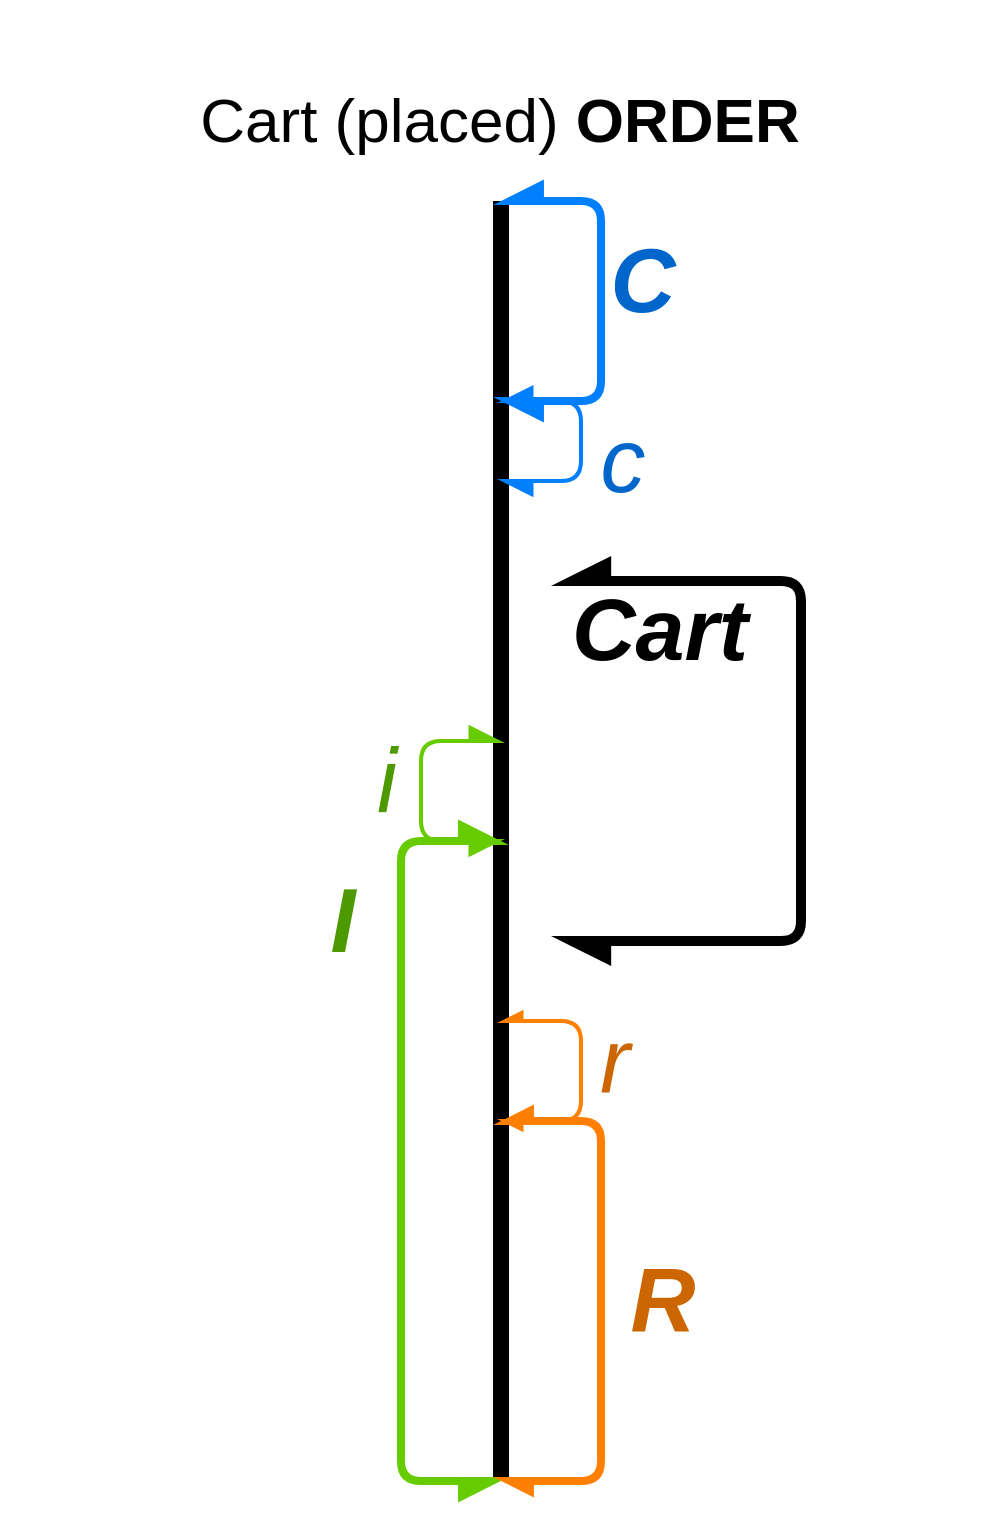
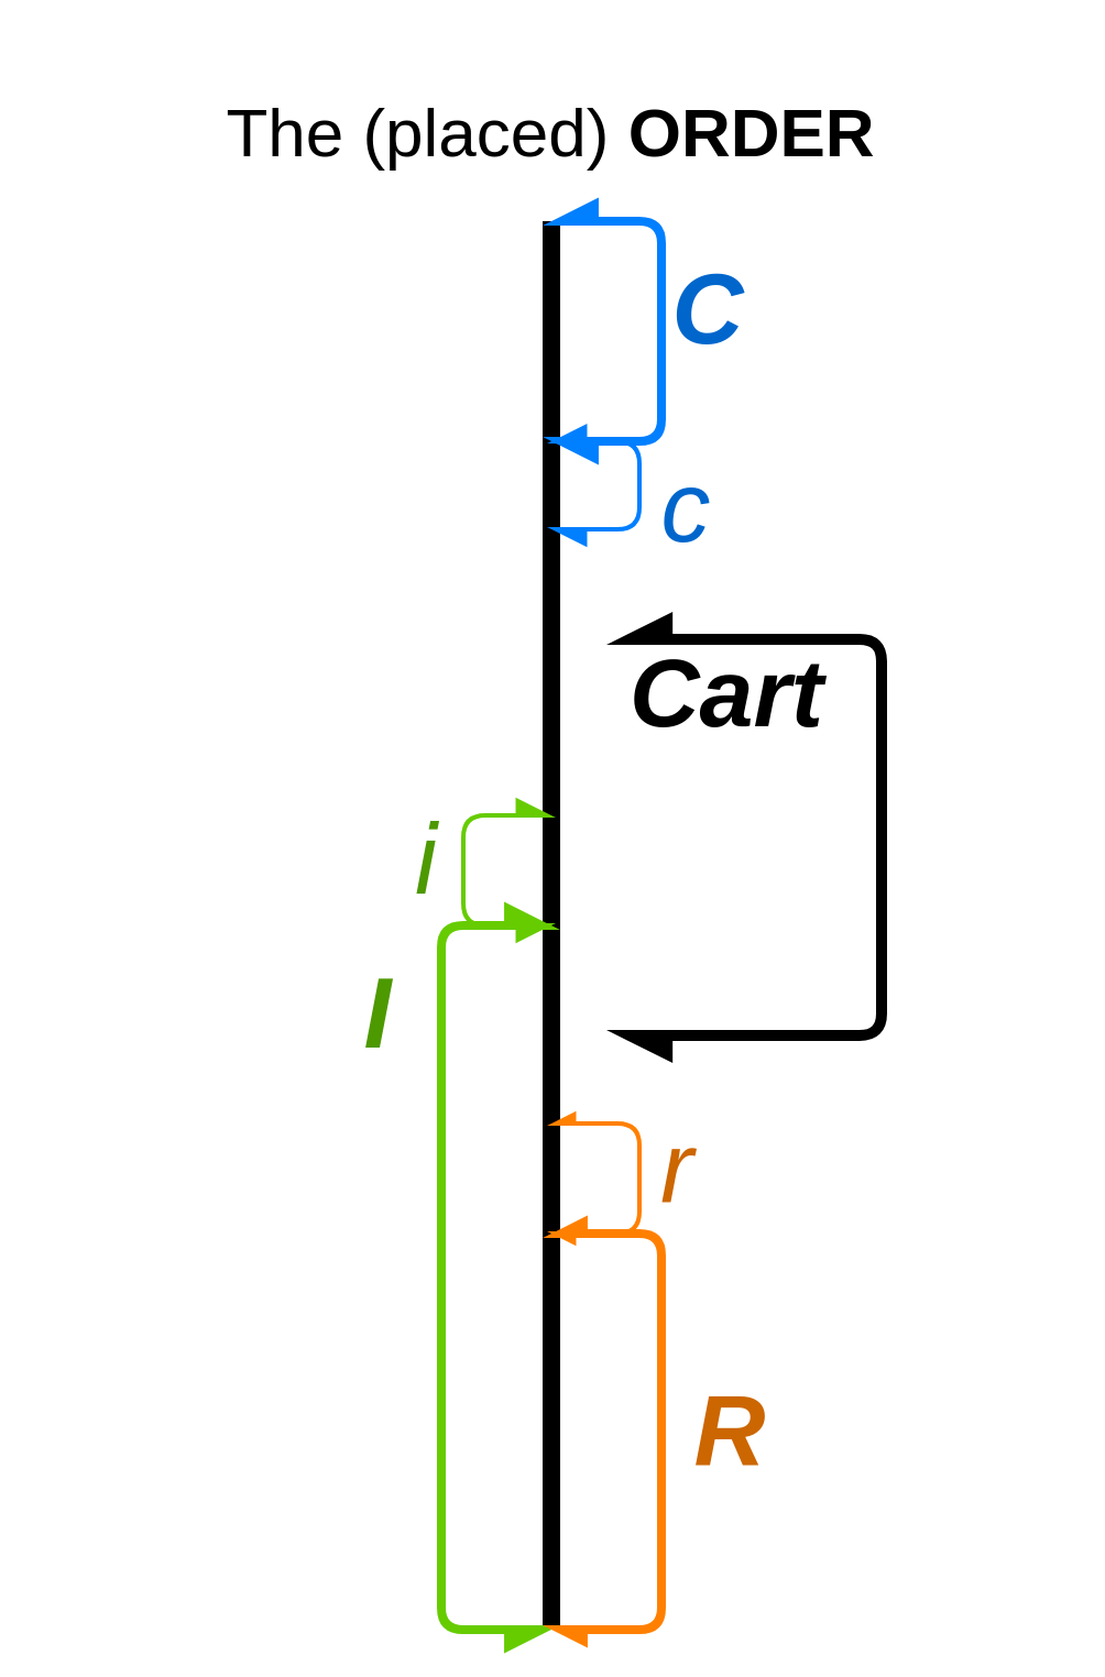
- <mxCell id="3" value="&lt;font style=&quot;font-size: 31px&quot;&gt;Cart (placed)&amp;nbsp;&lt;b&gt;ORDER&lt;/b&gt;&lt;/font&gt;" style="text;html=1;strokeColor=none;fillColor=none;align=center;verticalAlign=middle;whiteSpace=wrap;rounded=0;" vertex="1" parent="1"><mxGeometry x="20" y="20" width="460" height="80" as="geometry" /></mxCell>
+ <mxCell id="3" value="&lt;font style=&quot;font-size: 31px&quot;&gt;The (placed)&amp;nbsp;&lt;b&gt;ORDER&lt;/b&gt;&lt;/font&gt;" style="text;html=1;strokeColor=none;fillColor=none;align=center;verticalAlign=middle;whiteSpace=wrap;rounded=0;" vertex="1" parent="1"><mxGeometry x="20" y="20" width="460" height="80" as="geometry" /></mxCell>
